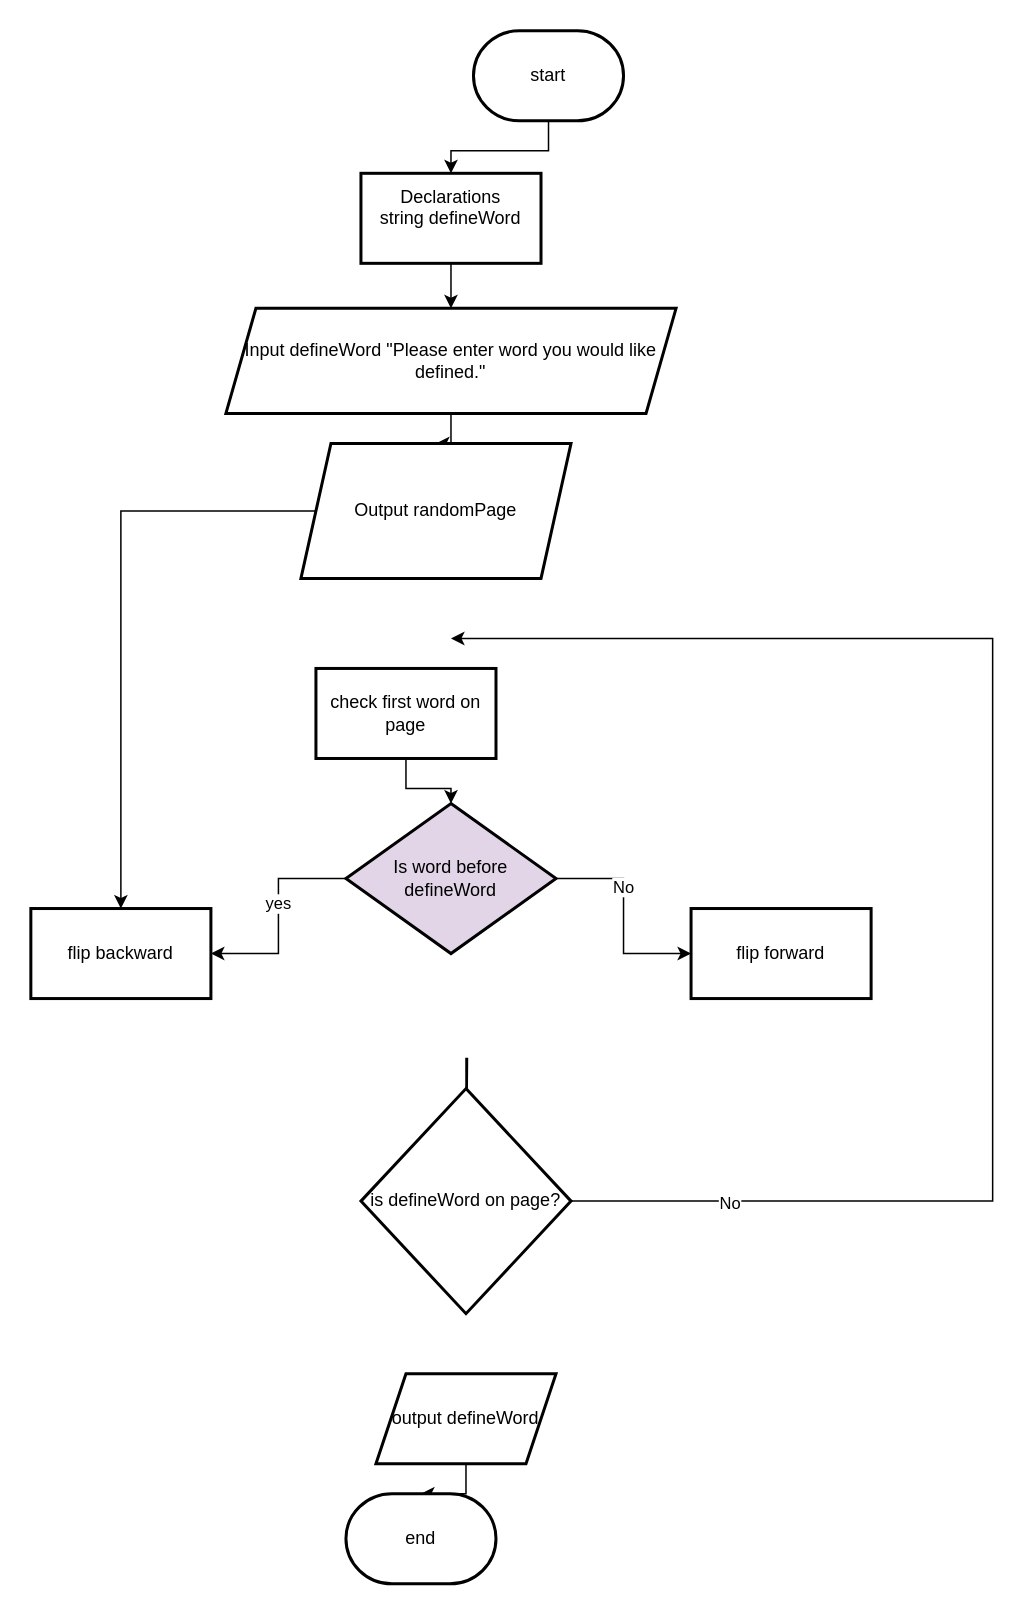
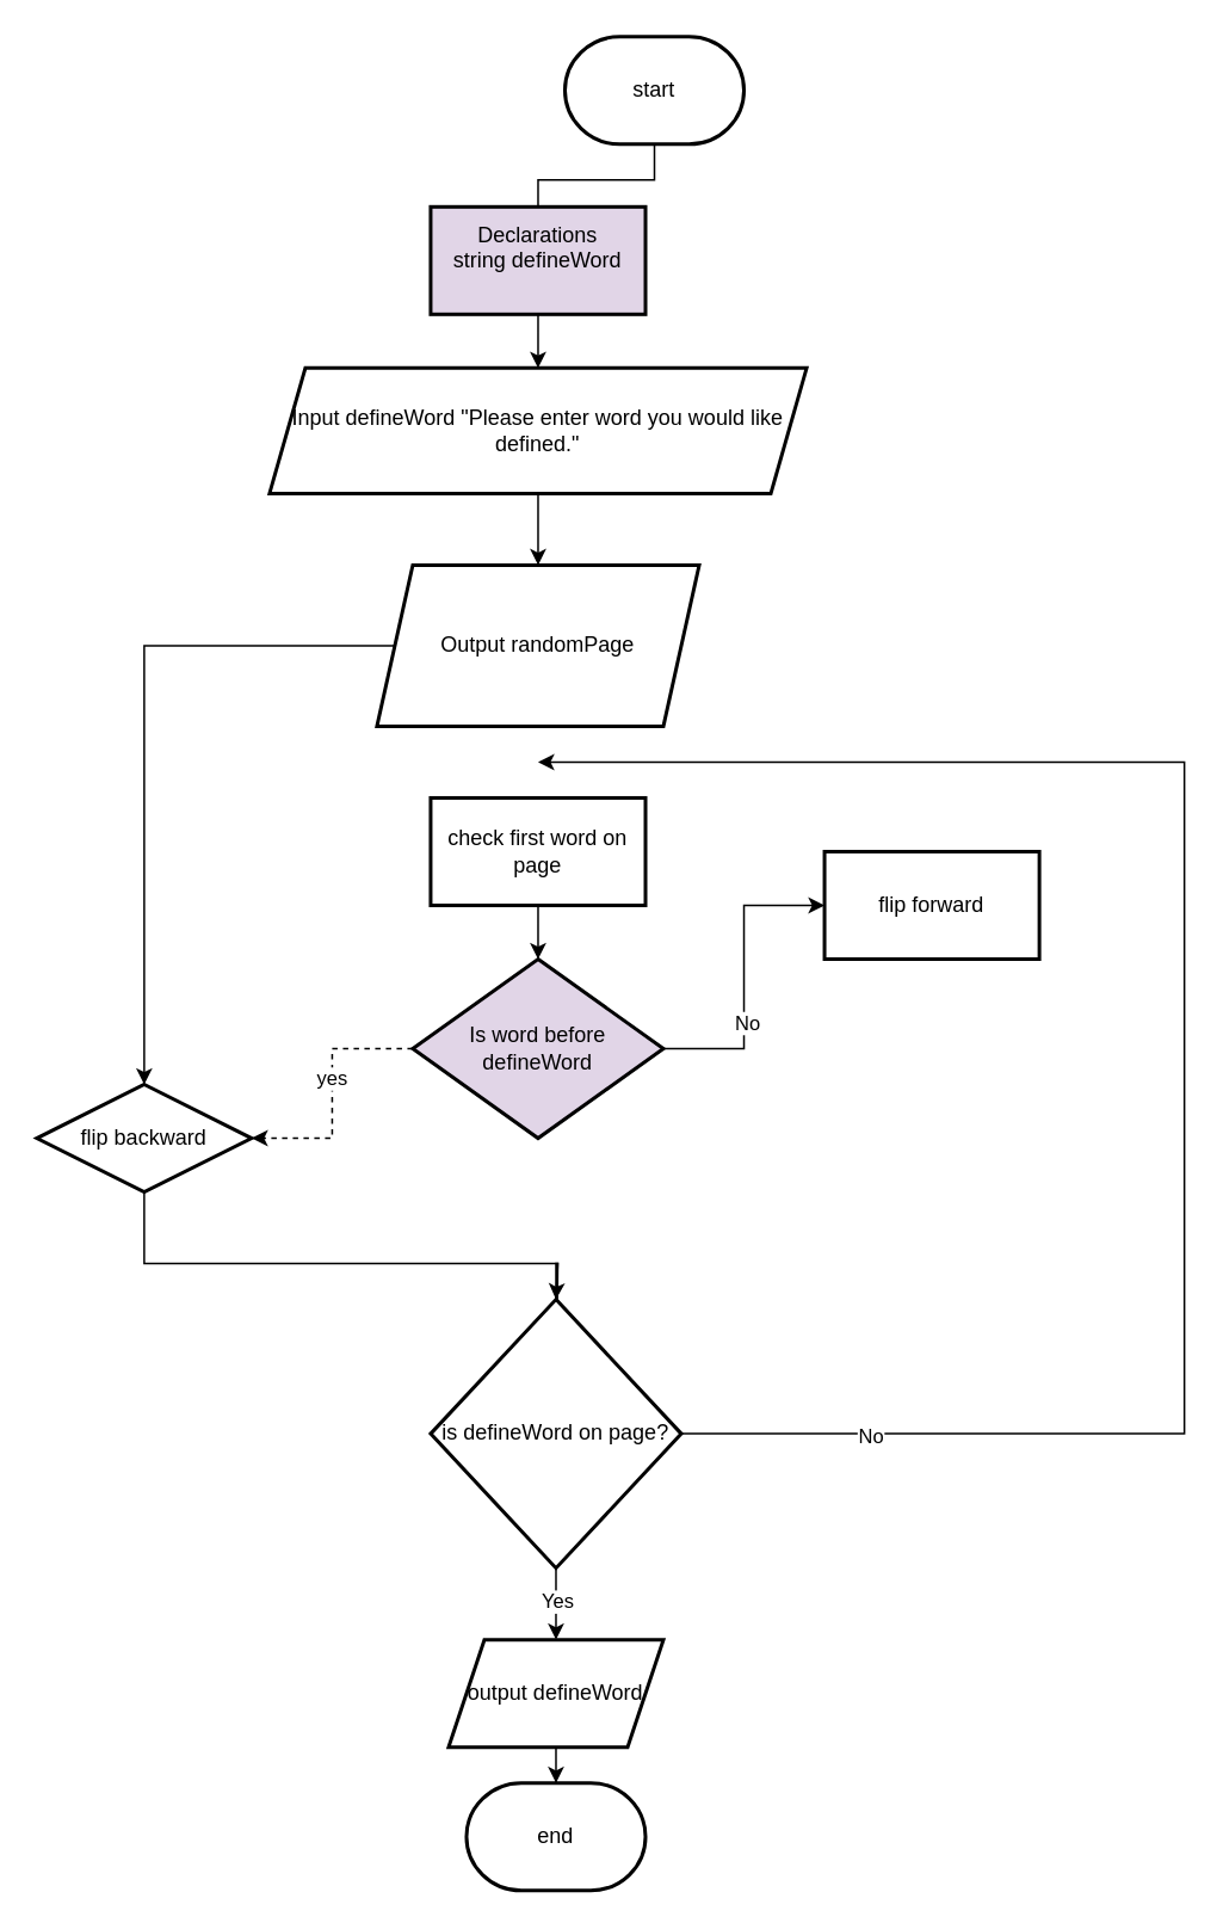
- <mxCell id="2" value="" style="edgeStyle=orthogonalEdgeStyle;rounded=0;orthogonalLoop=1;jettySize=auto;html=1;" edge="1" parent="1" source="3" target="5"><mxGeometry relative="1" as="geometry" /></mxCell>
+ <mxCell id="2" value="" style="edgeStyle=orthogonalEdgeStyle;rounded=0;orthogonalLoop=1;jettySize=auto;html=1;endArrow=none;" edge="1" parent="1" source="3" target="5"><mxGeometry relative="1" as="geometry" /></mxCell>
- <mxCell id="5" value="Declarations&lt;div&gt;string defineWord&lt;/div&gt;&lt;div&gt;&lt;br&gt;&lt;/div&gt;" style="whiteSpace=wrap;html=1;strokeWidth=2;" vertex="1" parent="1"><mxGeometry x="240" y="115" width="120" height="60" as="geometry" /></mxCell>
+ <mxCell id="5" value="Declarations&lt;div&gt;string defineWord&lt;/div&gt;&lt;div&gt;&lt;br&gt;&lt;/div&gt;" style="whiteSpace=wrap;html=1;strokeWidth=2;fillColor=#e1d5e7;" vertex="1" parent="1"><mxGeometry x="240" y="115" width="120" height="60" as="geometry" /></mxCell>
- <mxCell id="9" value="Output randomPage" style="shape=parallelogram;perimeter=parallelogramPerimeter;whiteSpace=wrap;html=1;fixedSize=1;strokeWidth=2;" vertex="1" parent="1"><mxGeometry x="200" y="295" width="180" height="90" as="geometry" /></mxCell>
+ <mxCell id="9" value="Output randomPage" style="shape=parallelogram;perimeter=parallelogramPerimeter;whiteSpace=wrap;html=1;fixedSize=1;strokeWidth=2;" vertex="1" parent="1"><mxGeometry x="210" y="315" width="180" height="90" as="geometry" /></mxCell>
- <mxCell id="11" value="check first word on page" style="whiteSpace=wrap;html=1;strokeWidth=2;" vertex="1" parent="1"><mxGeometry x="210" y="445" width="120" height="60" as="geometry" /></mxCell>
+ <mxCell id="11" value="check first word on page" style="whiteSpace=wrap;html=1;strokeWidth=2;" vertex="1" parent="1"><mxGeometry x="240" y="445" width="120" height="60" as="geometry" /></mxCell>
- <mxCell id="20" value="flip backward" style="whiteSpace=wrap;html=1;strokeWidth=2;" vertex="1" parent="1"><mxGeometry x="20" y="605" width="120" height="60" as="geometry" /></mxCell>
+ <mxCell id="20" value="flip backward" style="rhombus;whiteSpace=wrap;html=1;strokeWidth=2;" vertex="1" parent="1"><mxGeometry x="20" y="605" width="120" height="60" as="geometry" /></mxCell>
- <mxCell id="14" value="" style="edgeStyle=orthogonalEdgeStyle;rounded=0;orthogonalLoop=1;jettySize=auto;html=1;" edge="1" parent="1" source="16" target="20"><mxGeometry relative="1" as="geometry" /></mxCell>
+ <mxCell id="14" value="" style="edgeStyle=orthogonalEdgeStyle;rounded=0;orthogonalLoop=1;jettySize=auto;html=1;dashed=1;" edge="1" parent="1" source="16" target="20"><mxGeometry relative="1" as="geometry" /></mxCell>
- <mxCell id="18" value="flip forward" style="whiteSpace=wrap;html=1;strokeWidth=2;" vertex="1" parent="1"><mxGeometry x="460" y="605" width="120" height="60" as="geometry" /></mxCell>
+ <mxCell id="18" value="flip forward" style="whiteSpace=wrap;html=1;strokeWidth=2;" vertex="1" parent="1"><mxGeometry x="460" y="475" width="120" height="60" as="geometry" /></mxCell>
+ <mxCell id="19" style="edgeStyle=orthogonalEdgeStyle;rounded=0;orthogonalLoop=1;jettySize=auto;html=1;exitX=0.5;exitY=1;exitDx=0;exitDy=0;entryX=0.5;entryY=0;entryDx=0;entryDy=0;entryPerimeter=0;" edge="1" parent="1" source="20" target="27"><mxGeometry relative="1" as="geometry"><mxPoint x="310" y="785" as="targetPoint" /><Array as="points"><mxPoint x="80" y="705" /><mxPoint x="311" y="705" /></Array></mxGeometry></mxCell>
+ <mxCell id="21" value="" style="edgeStyle=orthogonalEdgeStyle;rounded=0;orthogonalLoop=1;jettySize=auto;html=1;" edge="1" parent="1" source="27" target="24"><mxGeometry relative="1" as="geometry" /></mxCell>
+ <mxCell id="22" value="Yes" style="edgeLabel;html=1;align=center;verticalAlign=middle;resizable=0;points=[];" vertex="1" connectable="0" parent="21"><mxGeometry x="-0.1" relative="1" as="geometry"><mxPoint as="offset" /></mxGeometry></mxCell>
- <mxCell id="28" value="end" style="strokeWidth=2;html=1;shape=mxgraph.flowchart.terminator;whiteSpace=wrap;" vertex="1" parent="1"><mxGeometry x="230" y="995" width="100" height="60" as="geometry" /></mxCell>
+ <mxCell id="28" value="end" style="strokeWidth=2;html=1;shape=mxgraph.flowchart.terminator;whiteSpace=wrap;" vertex="1" parent="1"><mxGeometry x="260" y="995" width="100" height="60" as="geometry" /></mxCell>
